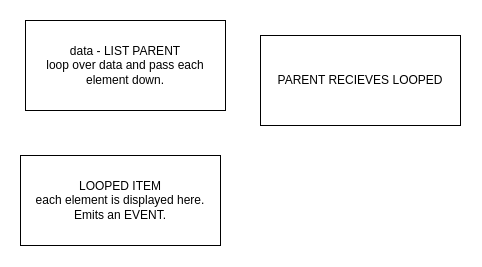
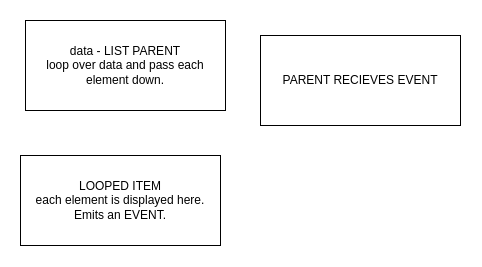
- <mxCell id="4" value="PARENT RECIEVES LOOPED" style="rounded=0;whiteSpace=wrap;html=1;" vertex="1" parent="1"><mxGeometry x="260" y="35" width="200" height="90" as="geometry" /></mxCell>
+ <mxCell id="4" value="PARENT RECIEVES EVENT" style="rounded=0;whiteSpace=wrap;html=1;" vertex="1" parent="1"><mxGeometry x="260" y="35" width="200" height="90" as="geometry" /></mxCell>
